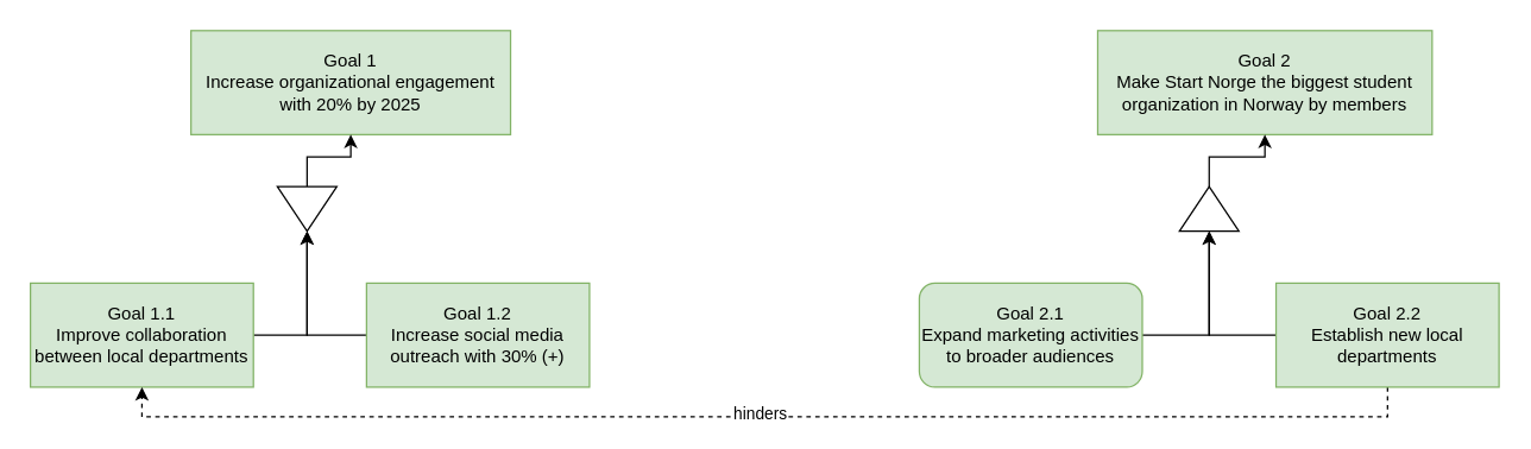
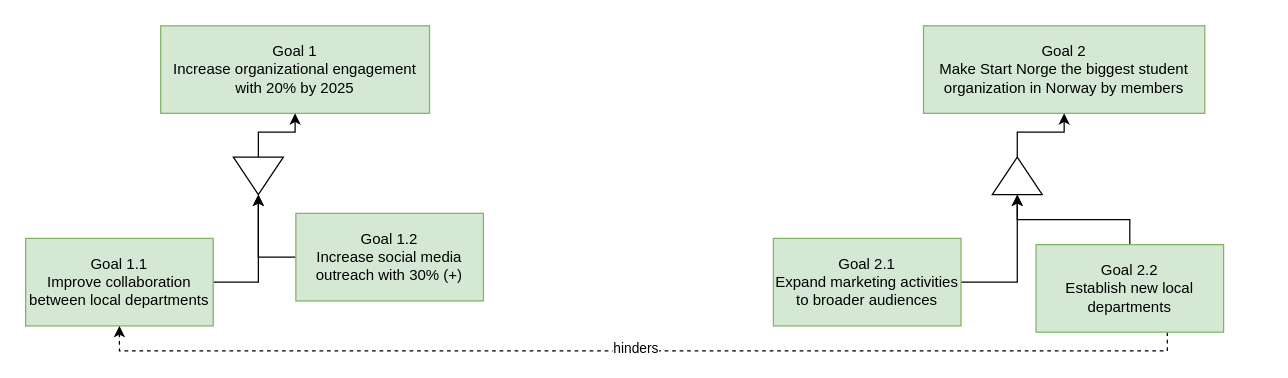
- <mxCell id="5" value="&lt;div&gt;Goal 1.2&lt;/div&gt;&lt;div&gt;Increase social media outreach with 30% (+)&lt;/div&gt;" style="rounded=0;whiteSpace=wrap;html=1;fillColor=#d5e8d4;strokeColor=#82b366;" parent="1" vertex="1"><mxGeometry x="246.1" y="190" width="150" height="70" as="geometry" /></mxCell>
+ <mxCell id="5" value="&lt;div&gt;Goal 1.2&lt;/div&gt;&lt;div&gt;Increase social media outreach with 30% (+)&lt;/div&gt;" style="rounded=0;whiteSpace=wrap;html=1;fillColor=#d5e8d4;strokeColor=#82b366;" parent="1" vertex="1"><mxGeometry x="236.1" y="170" width="150" height="70" as="geometry" /></mxCell>
- <mxCell id="11" value="&lt;div&gt;Goal 2.1&lt;/div&gt;&lt;div&gt;Expand marketing activities to broader audiences&lt;/div&gt;" style="whiteSpace=wrap;html=1;fillColor=#d5e8d4;strokeColor=#82b366;rounded=1;" parent="1" vertex="1"><mxGeometry x="618" y="190" width="150" height="70" as="geometry" /></mxCell>
+ <mxCell id="11" value="&lt;div&gt;Goal 2.1&lt;/div&gt;&lt;div&gt;Expand marketing activities to broader audiences&lt;/div&gt;" style="rounded=0;whiteSpace=wrap;html=1;fillColor=#d5e8d4;strokeColor=#82b366;" parent="1" vertex="1"><mxGeometry x="618" y="190" width="150" height="70" as="geometry" /></mxCell>
- <mxCell id="17" value="&lt;div&gt;Goal 2.2&lt;/div&gt;&lt;div&gt;Establish new local departments&lt;br&gt;&lt;/div&gt;" style="rounded=0;whiteSpace=wrap;html=1;fillColor=#d5e8d4;strokeColor=#82b366;" parent="1" vertex="1"><mxGeometry x="858" y="190" width="150" height="70" as="geometry" /></mxCell>
+ <mxCell id="17" value="&lt;div&gt;Goal 2.2&lt;/div&gt;&lt;div&gt;Establish new local departments&lt;br&gt;&lt;/div&gt;" style="rounded=0;whiteSpace=wrap;html=1;fillColor=#d5e8d4;strokeColor=#82b366;" parent="1" vertex="1"><mxGeometry x="828" y="195" width="150" height="70" as="geometry" /></mxCell>
